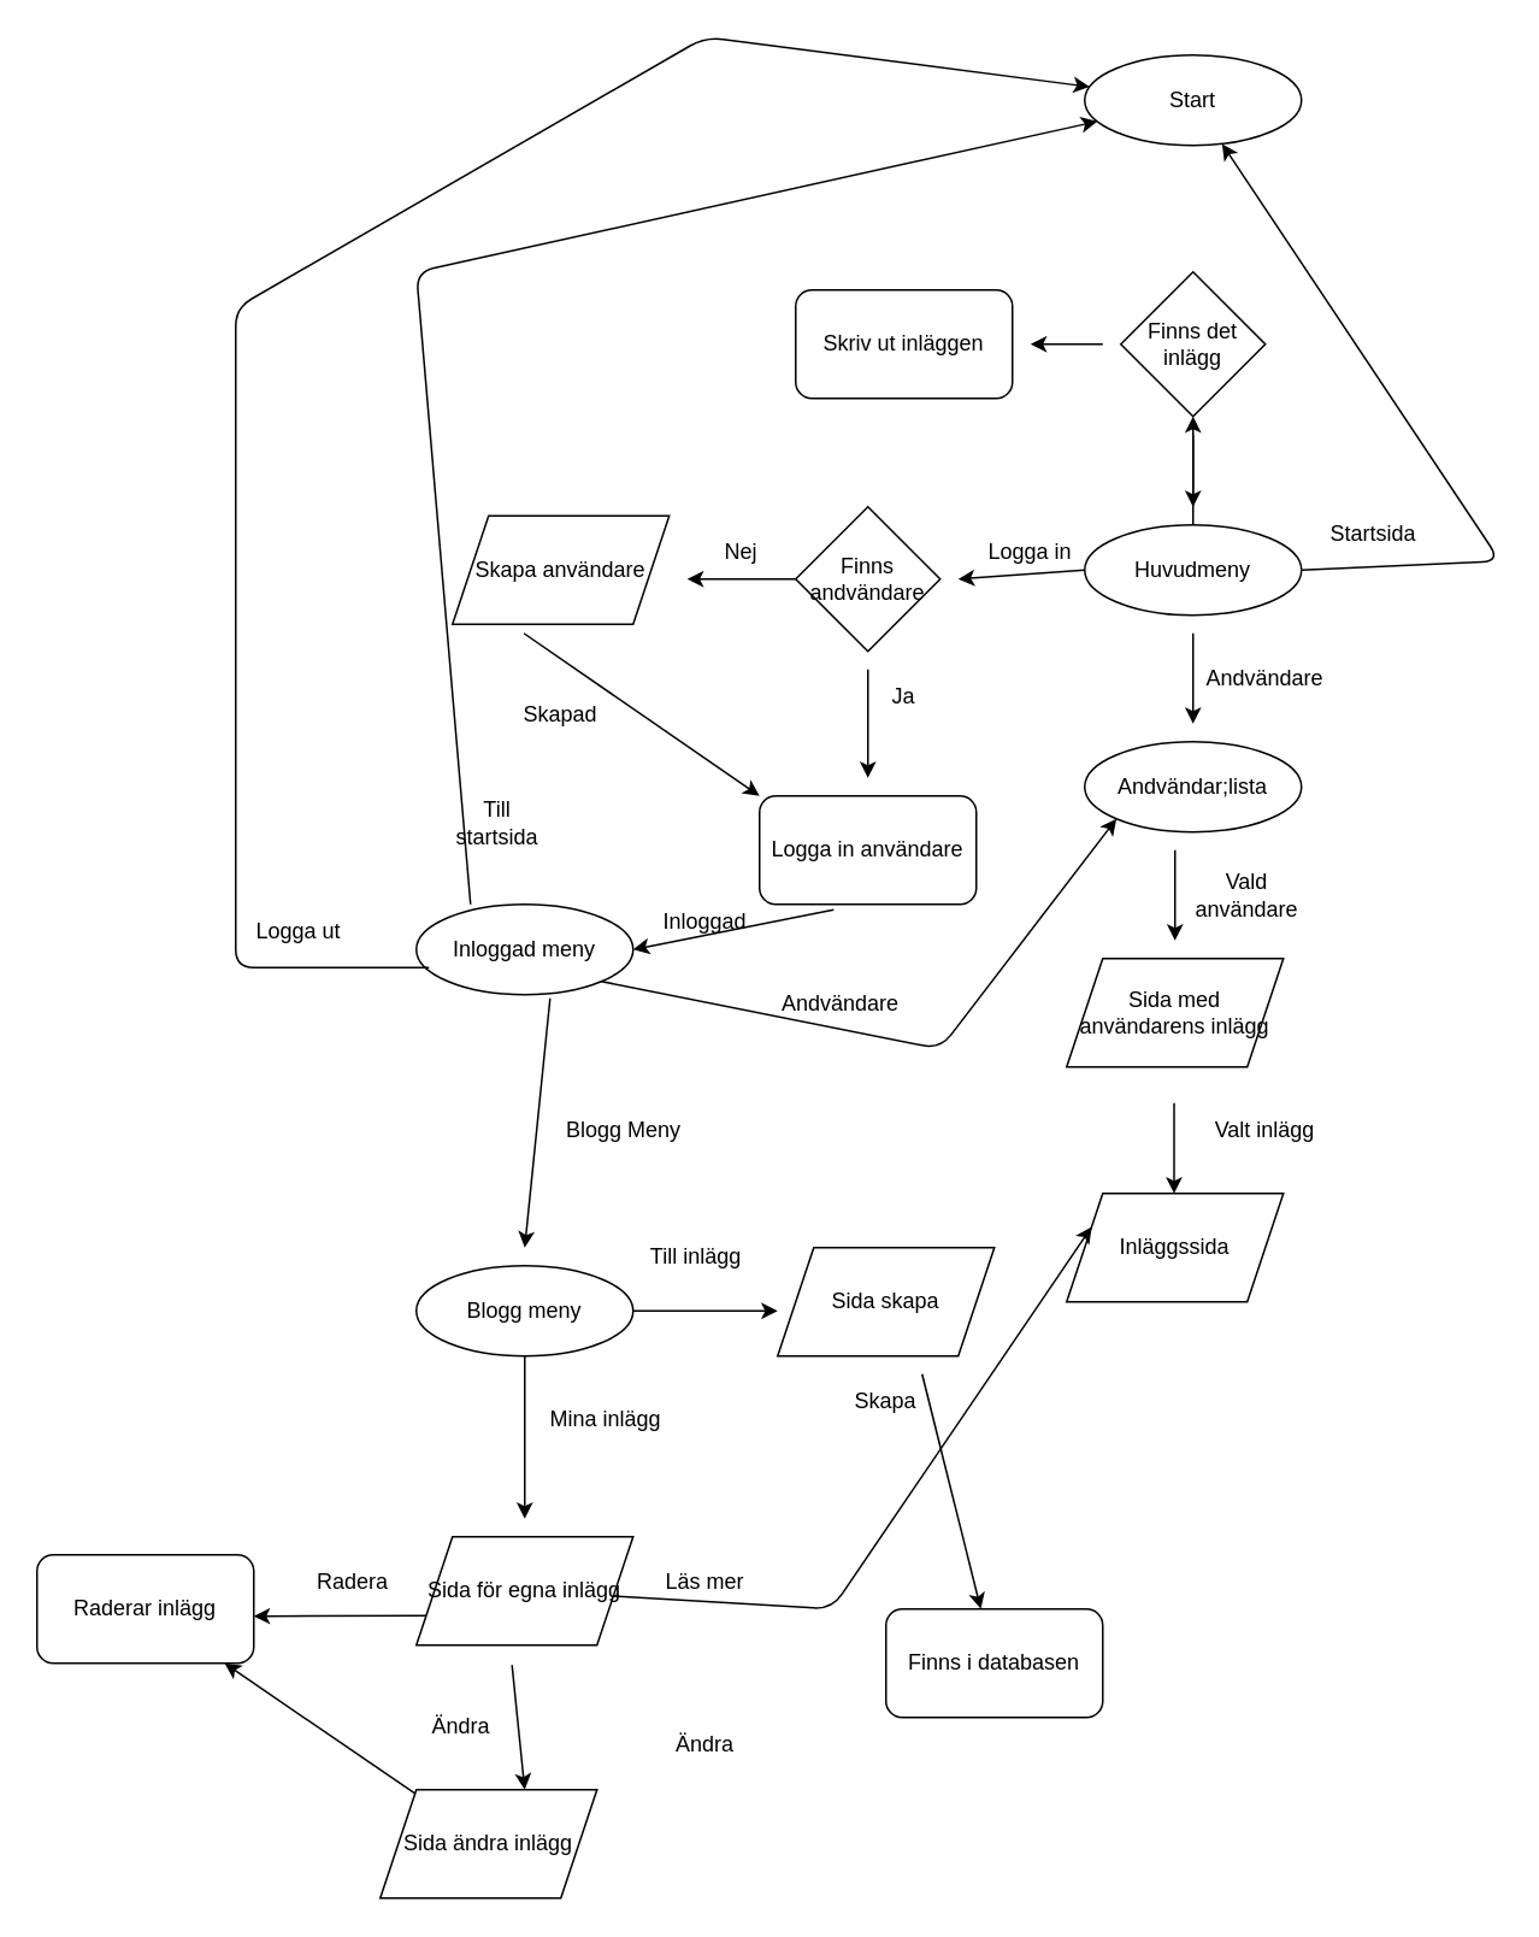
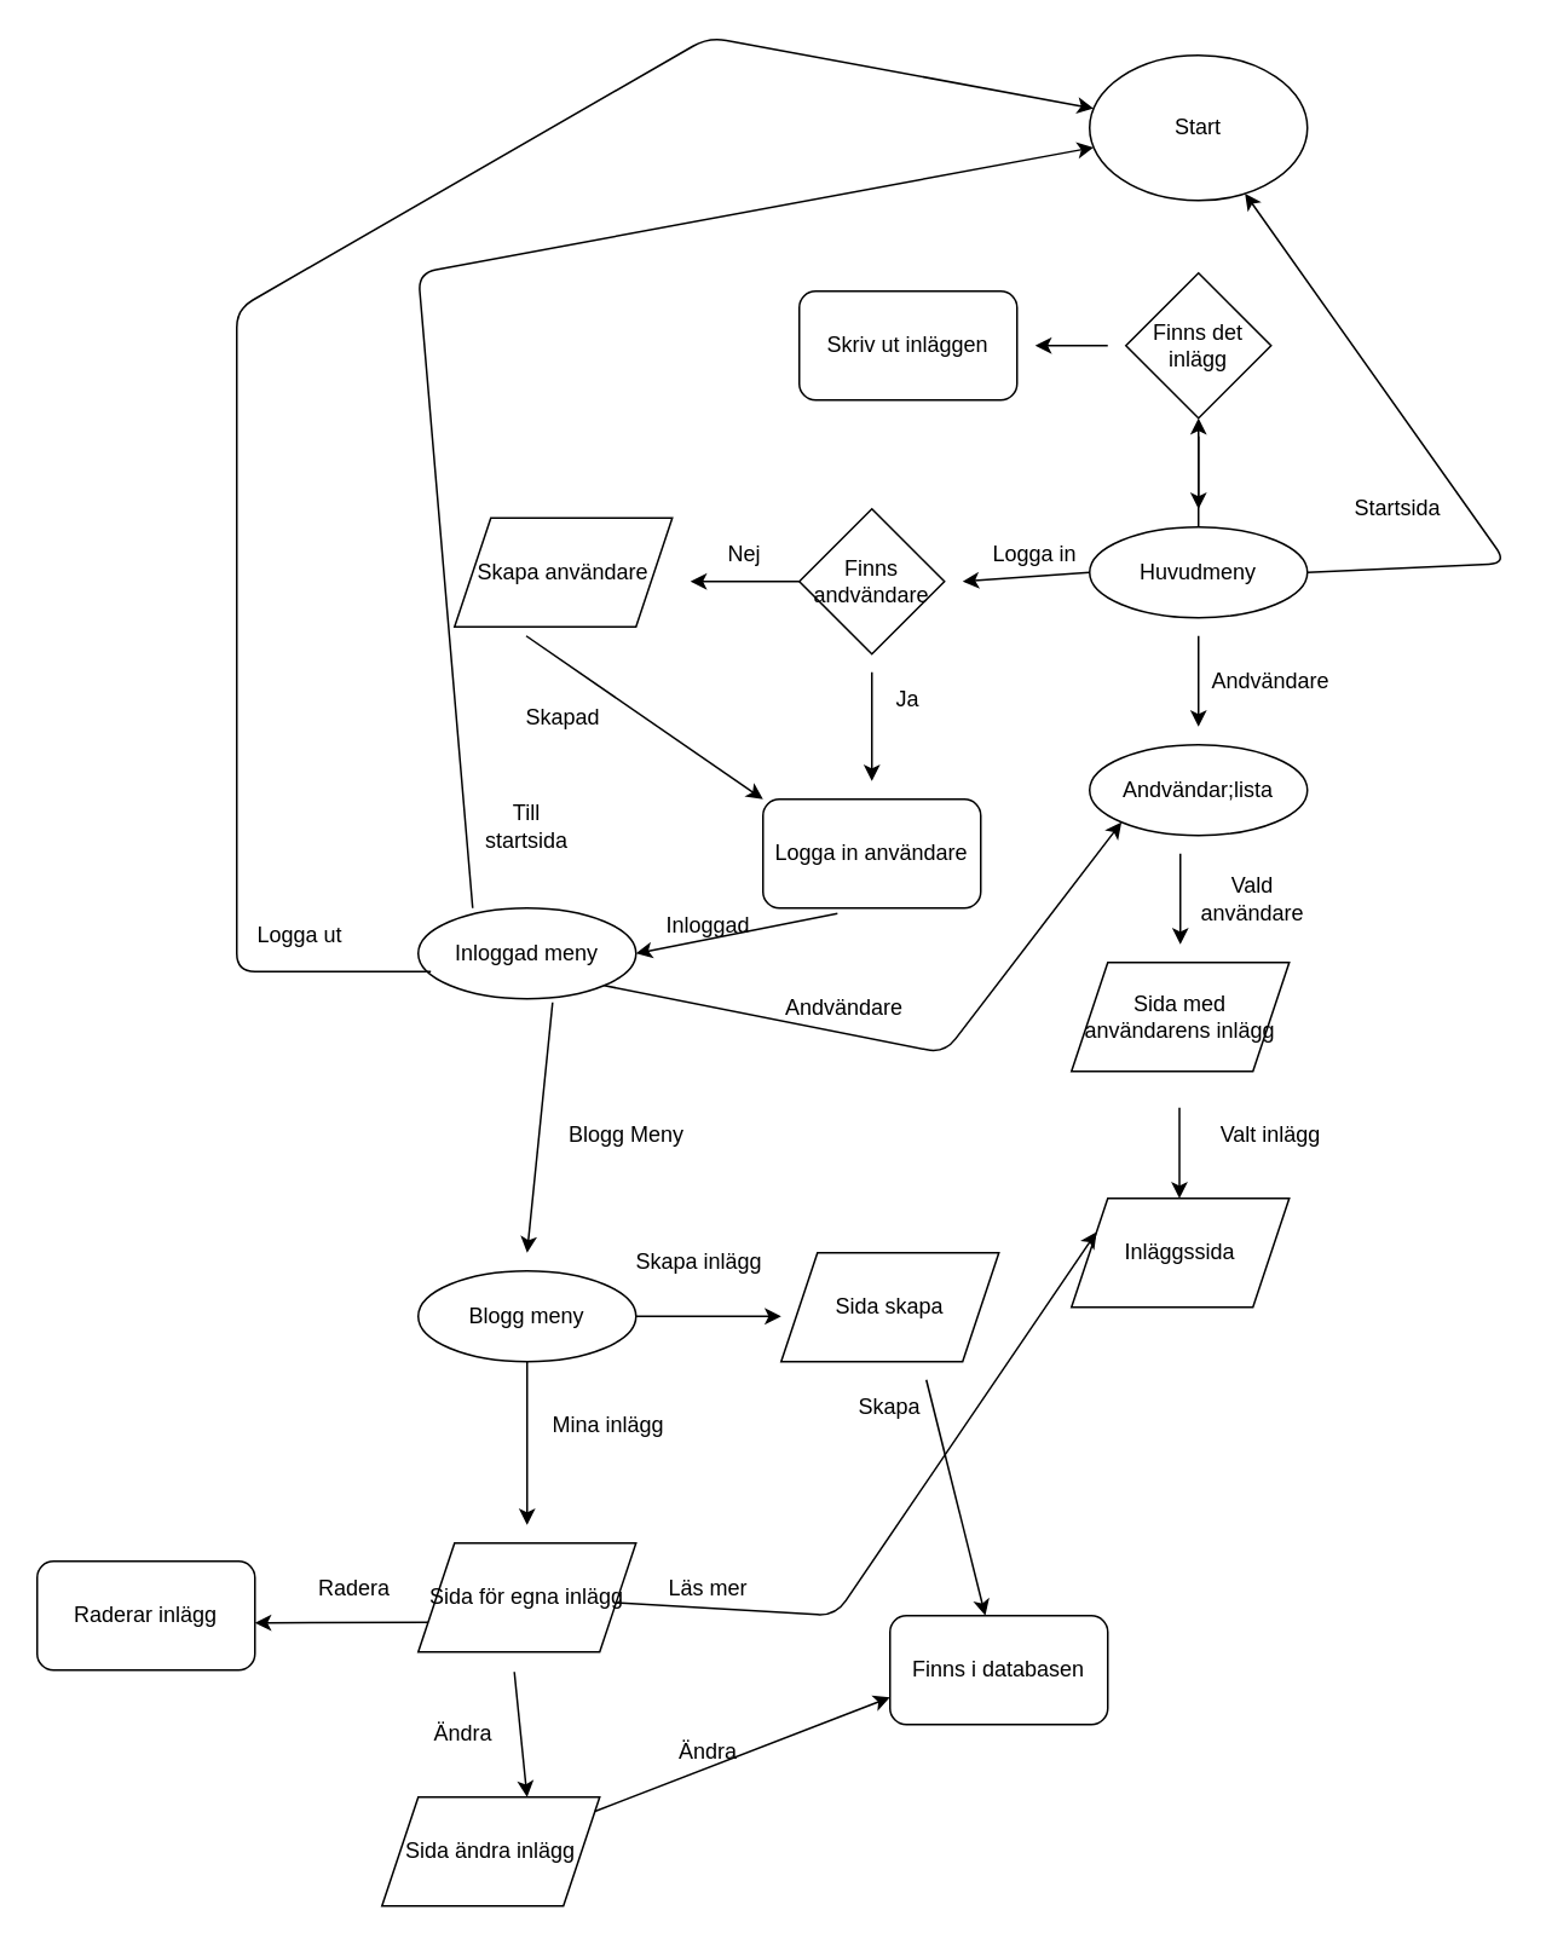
- <mxCell id="2" value="Start" style="ellipse;whiteSpace=wrap;html=1;" vertex="1" parent="1"><mxGeometry x="600" y="30" width="120" height="50" as="geometry" /></mxCell>
+ <mxCell id="2" value="Start" style="ellipse;whiteSpace=wrap;html=1;" vertex="1" parent="1"><mxGeometry x="600" y="30" width="120" height="80" as="geometry" /></mxCell>
- <mxCell id="12" value="Startsida" style="text;html=1;strokeColor=none;fillColor=none;align=center;verticalAlign=middle;whiteSpace=wrap;rounded=0;" vertex="1" parent="1"><mxGeometry x="730" y="280" width="60" height="30" as="geometry" /></mxCell>
+ <mxCell id="12" value="Startsida" style="text;html=1;strokeColor=none;fillColor=none;align=center;verticalAlign=middle;whiteSpace=wrap;rounded=0;" vertex="1" parent="1"><mxGeometry x="740" y="265" width="60" height="30" as="geometry" /></mxCell>
- <mxCell id="36" value="Till startsida" style="text;html=1;strokeColor=none;fillColor=none;align=center;verticalAlign=middle;whiteSpace=wrap;rounded=0;" vertex="1" parent="1"><mxGeometry x="245" y="440" width="60" height="30" as="geometry" /></mxCell>
+ <mxCell id="36" value="Till startsida" style="text;html=1;strokeColor=none;fillColor=none;align=center;verticalAlign=middle;whiteSpace=wrap;rounded=0;" vertex="1" parent="1"><mxGeometry x="260" y="440" width="60" height="30" as="geometry" /></mxCell>
- <mxCell id="44" value="Till inlägg" style="text;html=1;strokeColor=none;fillColor=none;align=center;verticalAlign=middle;whiteSpace=wrap;rounded=0;" vertex="1" parent="1"><mxGeometry x="340" y="680" width="90" height="30" as="geometry" /></mxCell>
+ <mxCell id="44" value="Skapa inlägg" style="text;html=1;strokeColor=none;fillColor=none;align=center;verticalAlign=middle;whiteSpace=wrap;rounded=0;" vertex="1" parent="1"><mxGeometry x="340" y="680" width="90" height="30" as="geometry" /></mxCell>
- <mxCell id="58" value="" style="endArrow=classic;html=1;" edge="1" parent="1" source="54" target="53"><mxGeometry width="50" height="50" relative="1" as="geometry"><mxPoint x="292.96" y="931.02" as="sourcePoint" /><mxPoint x="300" y="1000" as="targetPoint" /></mxGeometry></mxCell>
+ <mxCell id="58" value="" style="endArrow=classic;html=1;entryX=0;entryY=0.75;entryDx=0;entryDy=0;" edge="1" parent="1" source="54" target="57"><mxGeometry width="50" height="50" relative="1" as="geometry"><mxPoint x="292.96" y="931.02" as="sourcePoint" /><mxPoint x="300" y="1000" as="targetPoint" /></mxGeometry></mxCell>
